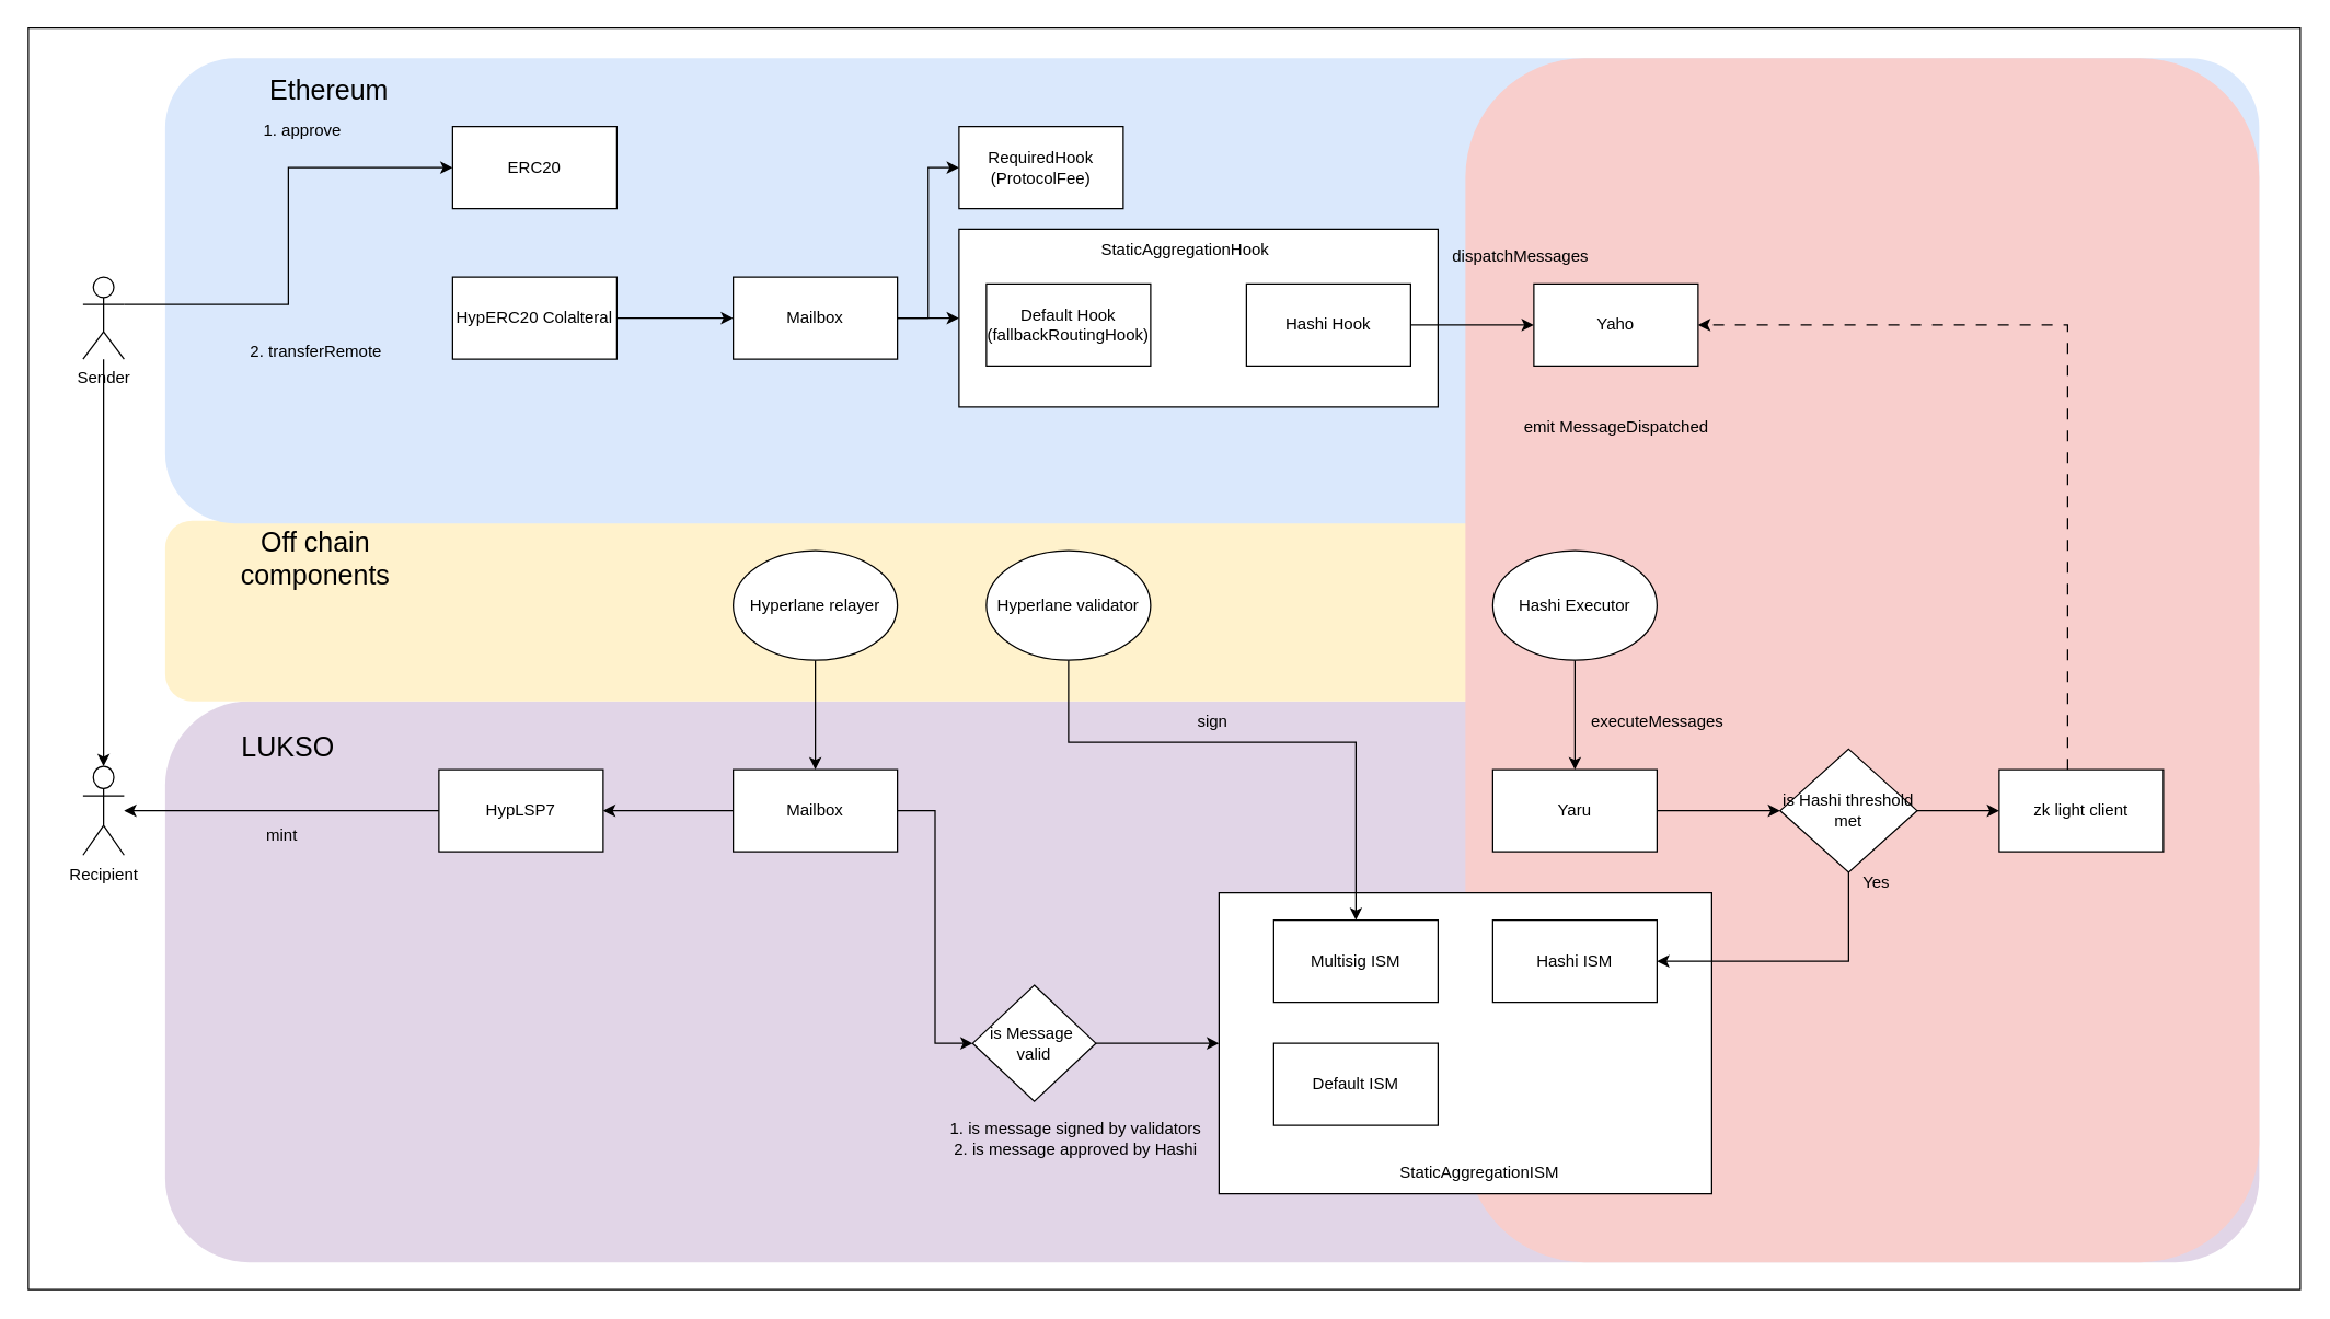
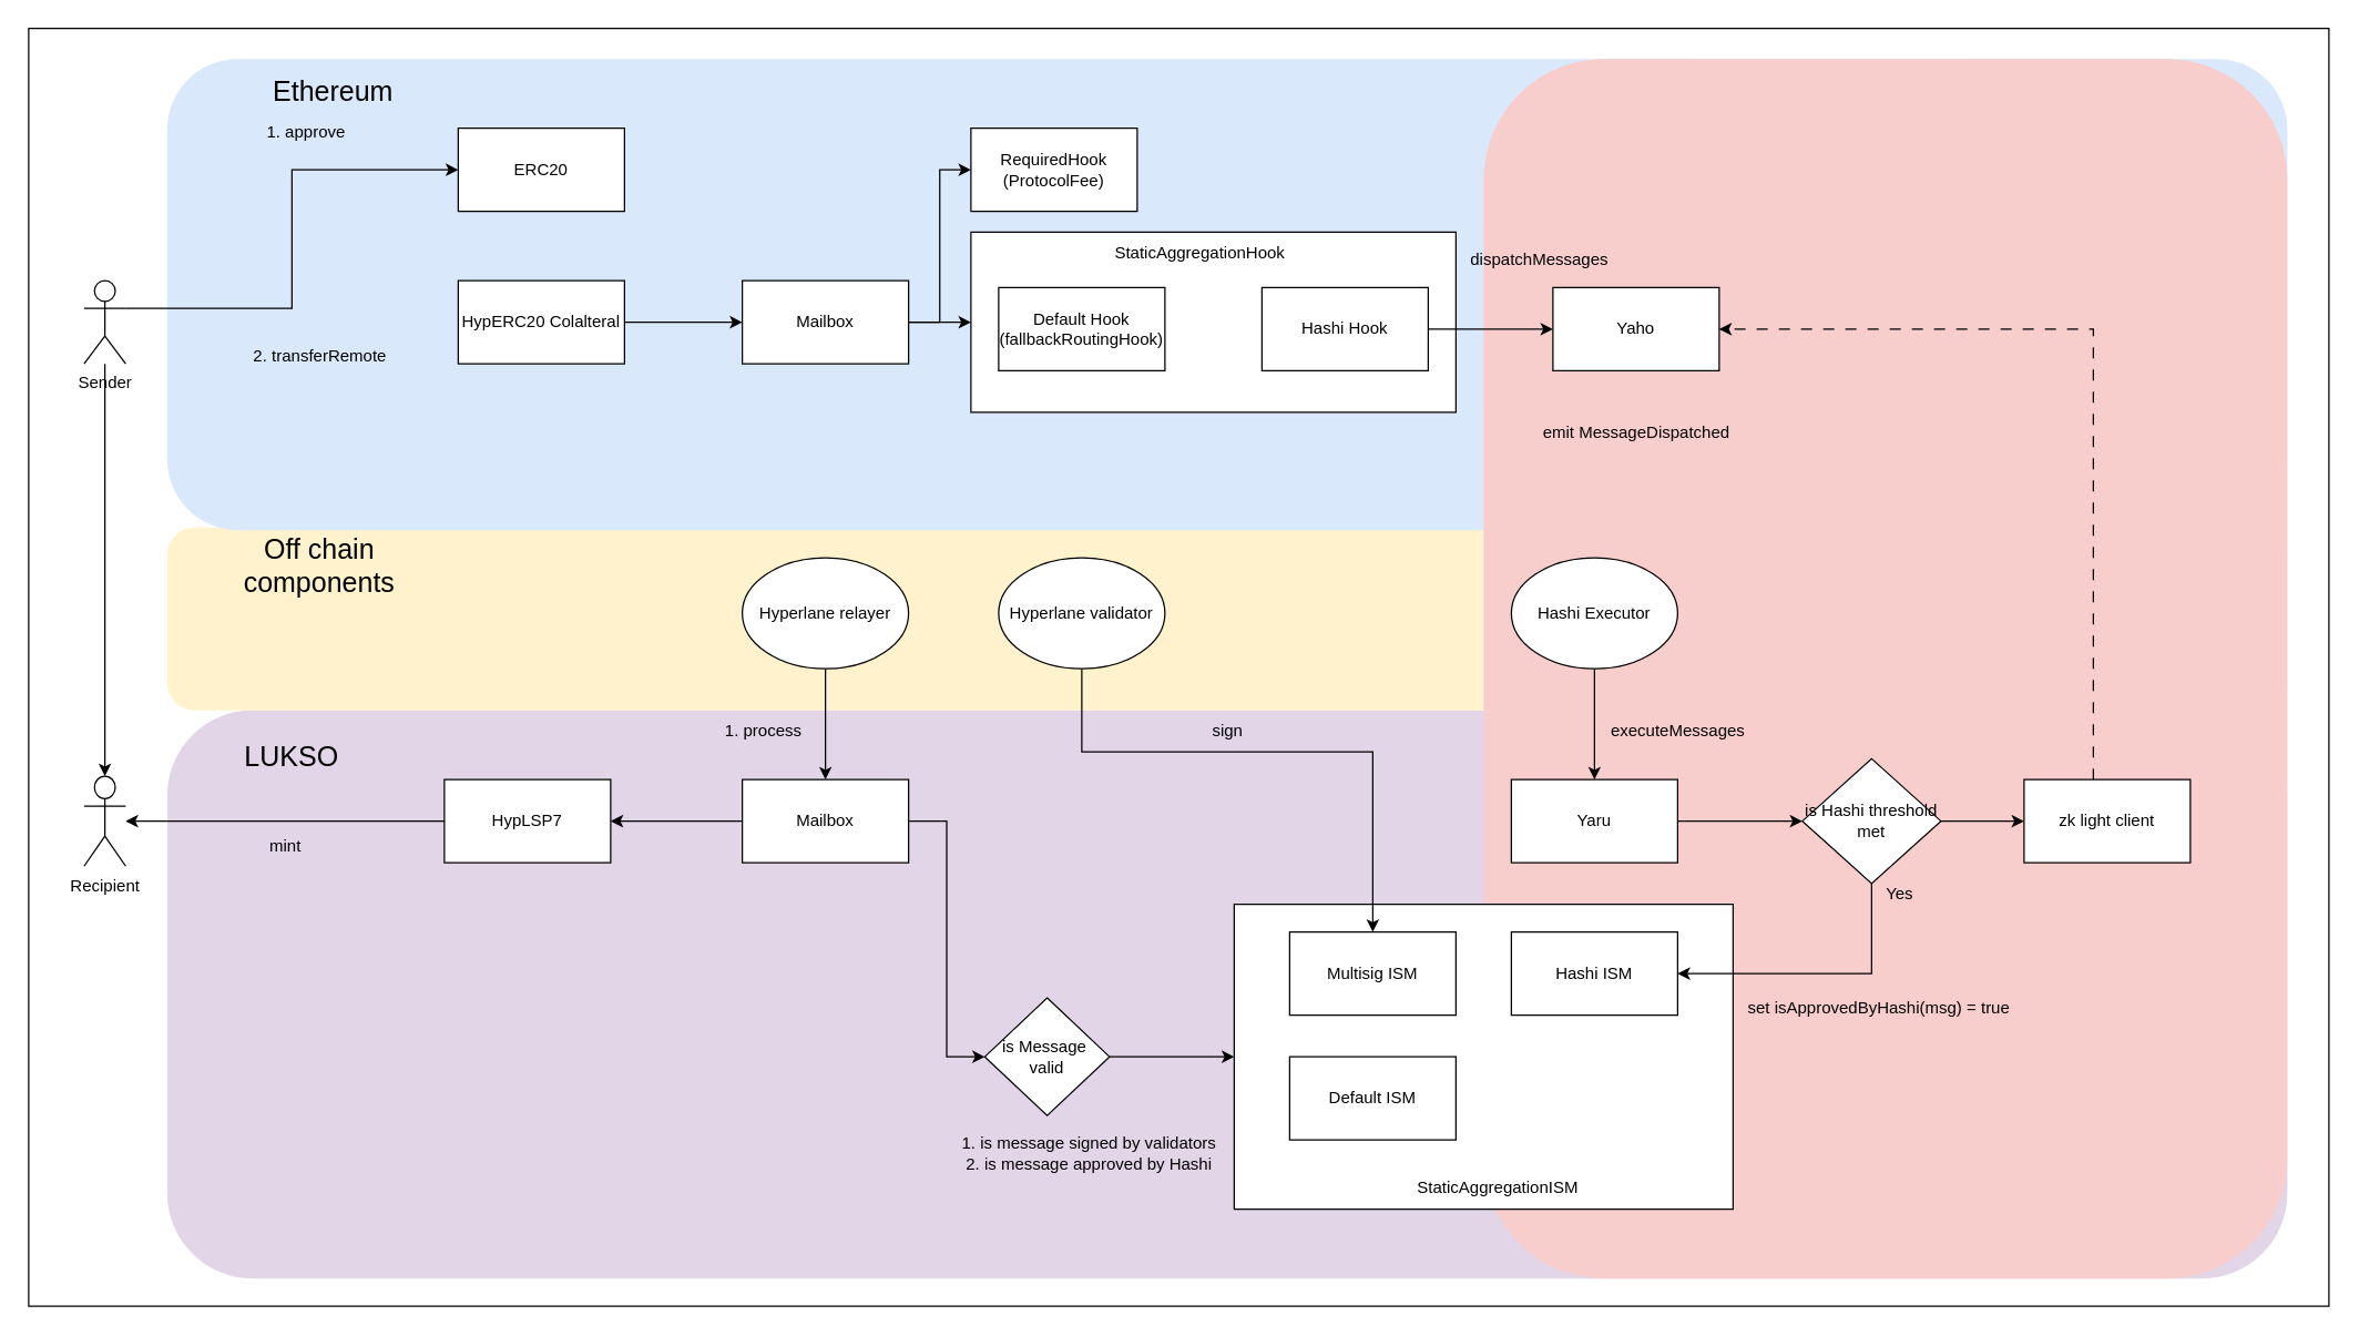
+ <mxCell id="55" value="1. process" style="text;html=1;align=center;verticalAlign=middle;resizable=0;points=[];autosize=1;strokeColor=none;fillColor=none;" vertex="1" parent="1"><mxGeometry x="510" y="512" width="80" height="30" as="geometry" /></mxCell>
+ <mxCell id="48" value="set isApprovedByHashi(msg) = true" style="text;html=1;align=center;verticalAlign=middle;resizable=0;points=[];autosize=1;strokeColor=none;fillColor=none;" vertex="1" parent="1"><mxGeometry x="1250" y="712" width="210" height="30" as="geometry" /></mxCell>
